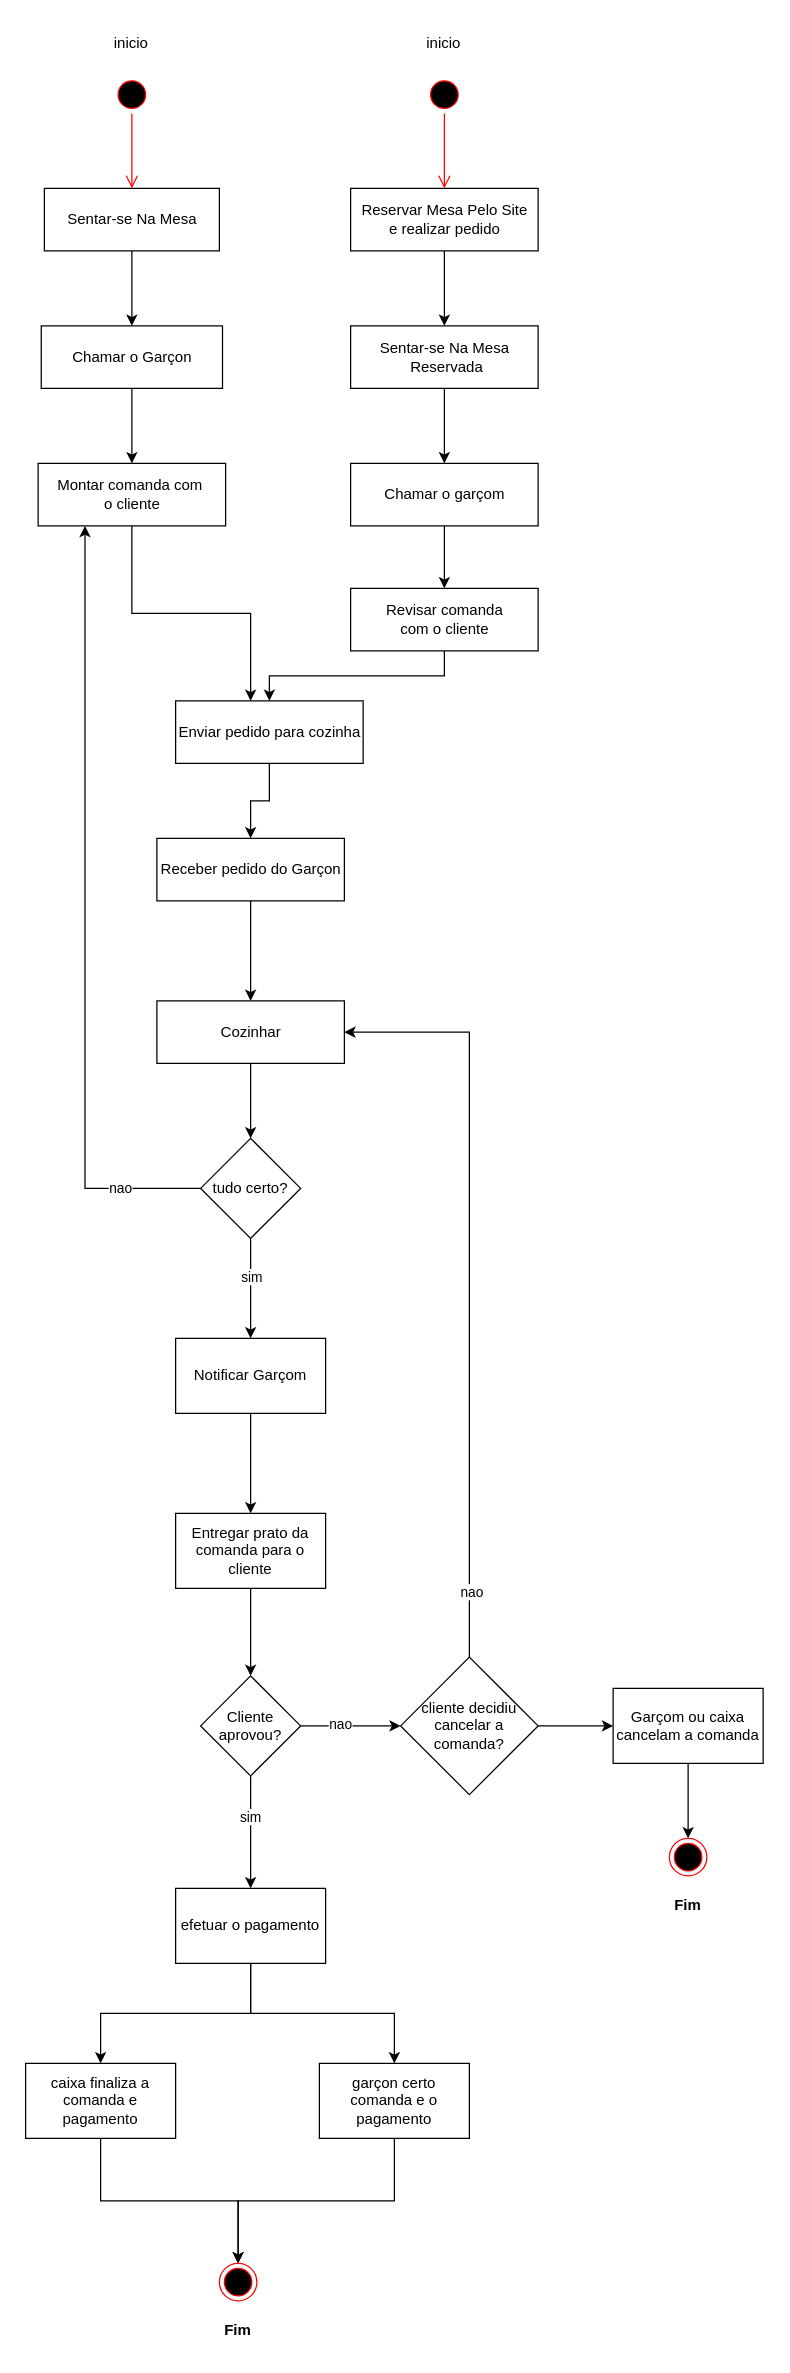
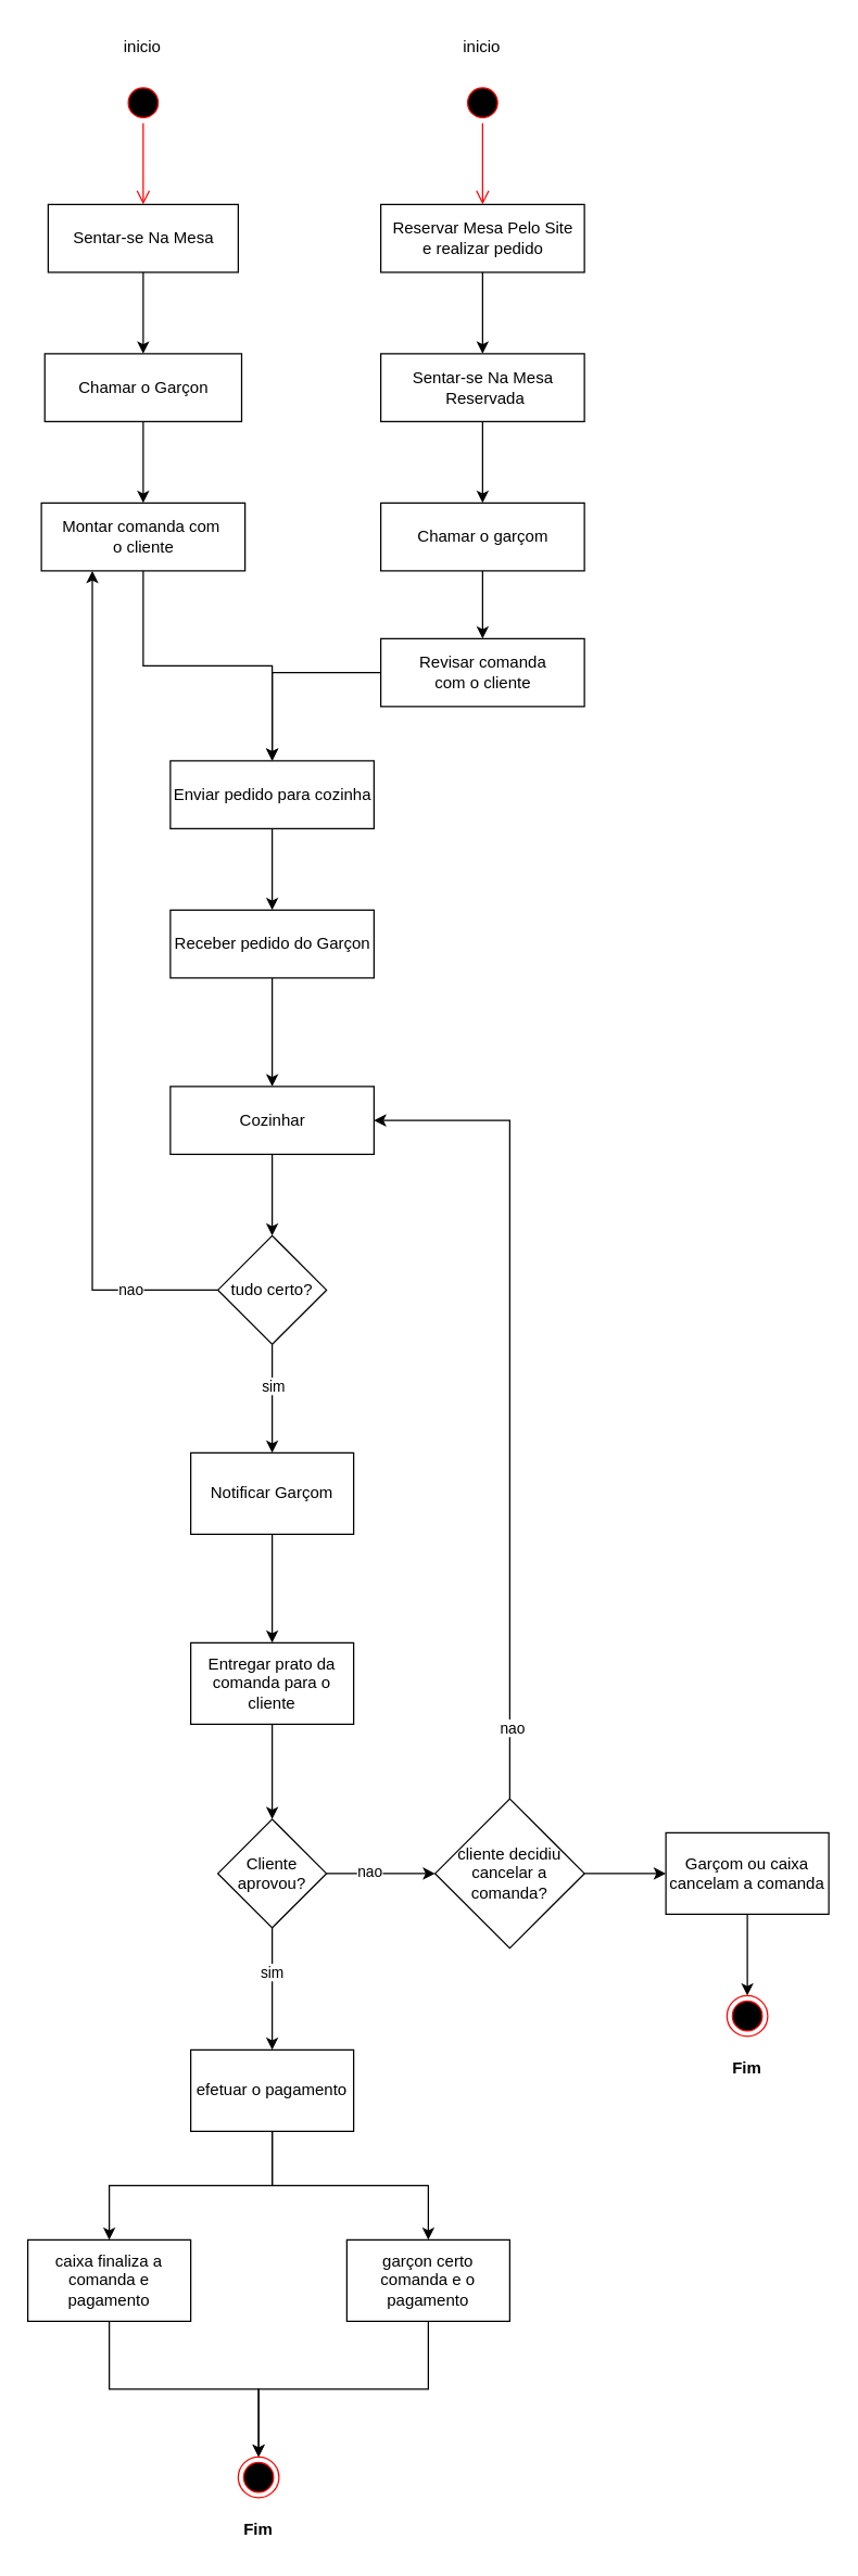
- <mxCell id="23" value="&lt;font style=&quot;vertical-align: inherit&quot;&gt;&lt;font style=&quot;vertical-align: inherit&quot;&gt;&lt;font style=&quot;vertical-align: inherit&quot;&gt;&lt;font style=&quot;vertical-align: inherit&quot;&gt;&lt;font style=&quot;vertical-align: inherit&quot;&gt;&lt;font style=&quot;vertical-align: inherit&quot;&gt;&lt;font style=&quot;vertical-align: inherit&quot;&gt;&lt;font style=&quot;vertical-align: inherit&quot;&gt;&lt;font style=&quot;vertical-align: inherit&quot;&gt;&lt;font style=&quot;vertical-align: inherit&quot;&gt;Enviar pedido para cozinha&lt;/font&gt;&lt;/font&gt;&lt;/font&gt;&lt;/font&gt;&lt;/font&gt;&lt;/font&gt;&lt;/font&gt;&lt;/font&gt;&lt;/font&gt;&lt;/font&gt;" style="html=1;" parent="1" vertex="1"><mxGeometry x="140" y="560" width="150" height="50" as="geometry" /></mxCell>
+ <mxCell id="23" value="&lt;font style=&quot;vertical-align: inherit&quot;&gt;&lt;font style=&quot;vertical-align: inherit&quot;&gt;&lt;font style=&quot;vertical-align: inherit&quot;&gt;&lt;font style=&quot;vertical-align: inherit&quot;&gt;&lt;font style=&quot;vertical-align: inherit&quot;&gt;&lt;font style=&quot;vertical-align: inherit&quot;&gt;&lt;font style=&quot;vertical-align: inherit&quot;&gt;&lt;font style=&quot;vertical-align: inherit&quot;&gt;&lt;font style=&quot;vertical-align: inherit&quot;&gt;&lt;font style=&quot;vertical-align: inherit&quot;&gt;Enviar pedido para cozinha&lt;/font&gt;&lt;/font&gt;&lt;/font&gt;&lt;/font&gt;&lt;/font&gt;&lt;/font&gt;&lt;/font&gt;&lt;/font&gt;&lt;/font&gt;&lt;/font&gt;" style="html=1;" parent="1" vertex="1"><mxGeometry x="125" y="560" width="150" height="50" as="geometry" /></mxCell>
